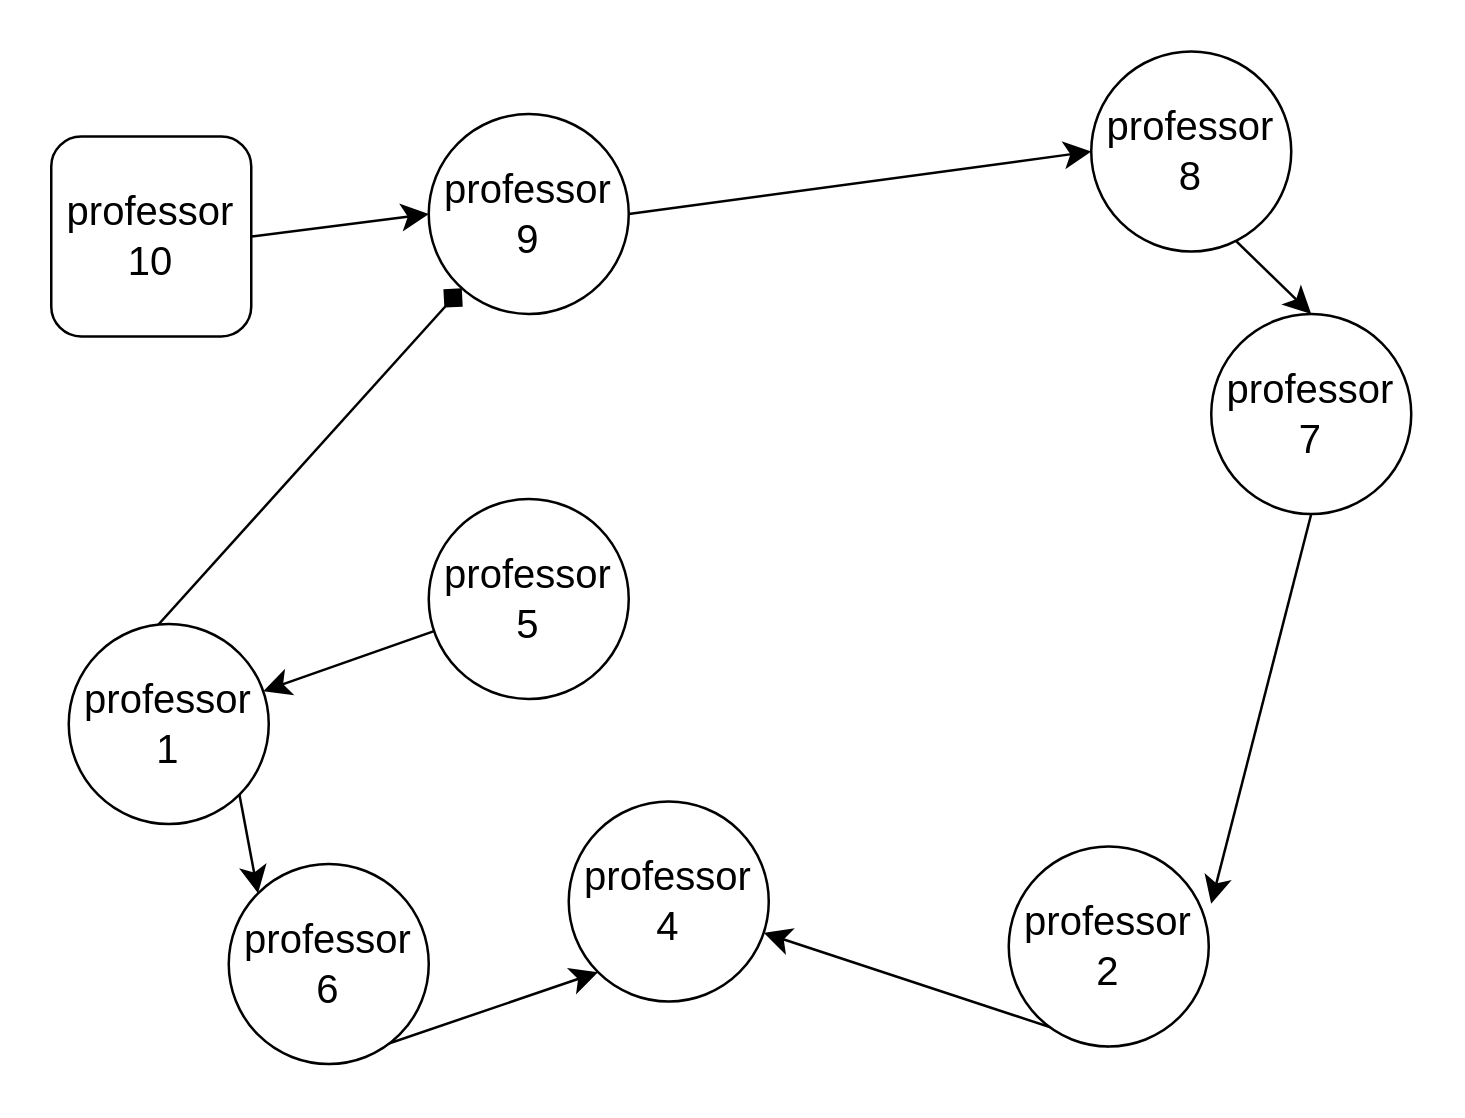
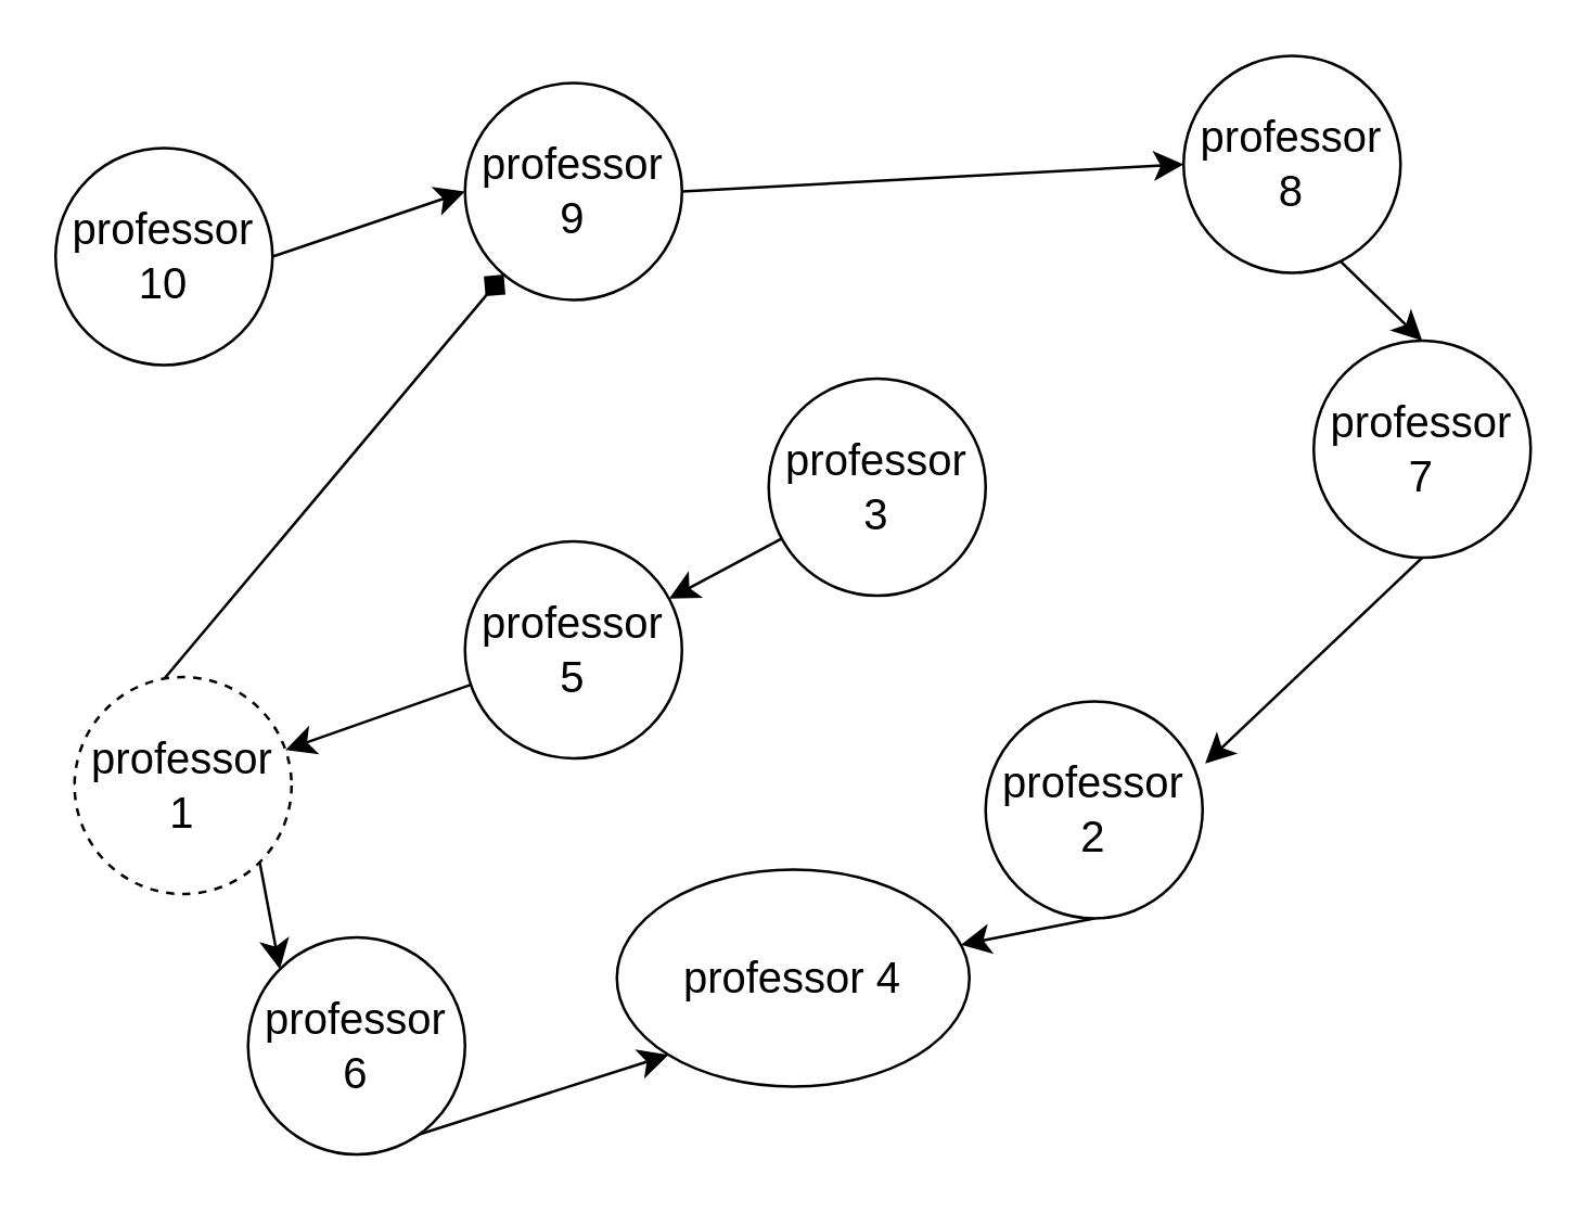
- <mxCell id="17" value="&lt;font style=&quot;font-size: 16px;&quot;&gt;professor 9&lt;/font&gt;" style="ellipse;whiteSpace=wrap;html=1;aspect=fixed;" vertex="1" parent="1"><mxGeometry x="171" y="45" width="80" height="80" as="geometry" /></mxCell>
+ <mxCell id="17" value="&lt;font style=&quot;font-size: 16px;&quot;&gt;professor 9&lt;/font&gt;" style="ellipse;whiteSpace=wrap;html=1;aspect=fixed;" vertex="1" parent="1"><mxGeometry x="171" y="30" width="80" height="80" as="geometry" /></mxCell>
- <mxCell id="21" value="&lt;font style=&quot;font-size: 16px;&quot;&gt;professor 10&lt;/font&gt;" style="whiteSpace=wrap;html=1;aspect=fixed;rounded=1;" vertex="1" parent="1"><mxGeometry x="20" y="54" width="80" height="80" as="geometry" /></mxCell>
+ <mxCell id="21" value="&lt;font style=&quot;font-size: 16px;&quot;&gt;professor 10&lt;/font&gt;" style="ellipse;whiteSpace=wrap;html=1;aspect=fixed;" vertex="1" parent="1"><mxGeometry x="20" y="54" width="80" height="80" as="geometry" /></mxCell>
+ <mxCell id="6" value="&lt;font style=&quot;font-size: 16px;&quot;&gt;professor 3&lt;/font&gt;" style="ellipse;whiteSpace=wrap;html=1;aspect=fixed;" vertex="1" parent="1"><mxGeometry x="283" y="139" width="80" height="80" as="geometry" /></mxCell>
+ <mxCell id="5" style="edgeStyle=none;curved=1;rounded=0;orthogonalLoop=1;jettySize=auto;html=1;fontSize=12;startSize=8;endSize=8;" edge="1" parent="1" source="6" target="11"><mxGeometry relative="1" as="geometry" /></mxCell>
- <mxCell id="4" value="&lt;font style=&quot;font-size: 16px;&quot;&gt;professor 1&lt;/font&gt;" style="ellipse;whiteSpace=wrap;html=1;aspect=fixed;" vertex="1" parent="1"><mxGeometry x="27" y="249" width="80" height="80" as="geometry" /></mxCell>
+ <mxCell id="4" value="&lt;font style=&quot;font-size: 16px;&quot;&gt;professor 1&lt;/font&gt;" style="ellipse;whiteSpace=wrap;html=1;aspect=fixed;dashed=1;" vertex="1" parent="1"><mxGeometry x="27" y="249" width="80" height="80" as="geometry" /></mxCell>
- <mxCell id="9" value="&lt;font style=&quot;font-size: 16px;&quot;&gt;professor 4&lt;/font&gt;" style="ellipse;whiteSpace=wrap;html=1;aspect=fixed;" vertex="1" parent="1"><mxGeometry x="227" y="320" width="80" height="80" as="geometry" /></mxCell>
+ <mxCell id="9" value="&lt;font style=&quot;font-size: 16px;&quot;&gt;professor 4&lt;/font&gt;" style="ellipse;whiteSpace=wrap;html=1;aspect=fixed;" vertex="1" parent="1"><mxGeometry x="227" y="320" width="130" height="80" as="geometry" /></mxCell>
- <mxCell id="8" value="&lt;font style=&quot;font-size: 16px;&quot;&gt;professor 2&lt;/font&gt;" style="ellipse;whiteSpace=wrap;html=1;aspect=fixed;" vertex="1" parent="1"><mxGeometry x="403" y="338" width="80" height="80" as="geometry" /></mxCell>
+ <mxCell id="8" value="&lt;font style=&quot;font-size: 16px;&quot;&gt;professor 2&lt;/font&gt;" style="ellipse;whiteSpace=wrap;html=1;aspect=fixed;" vertex="1" parent="1"><mxGeometry x="363" y="258" width="80" height="80" as="geometry" /></mxCell>
